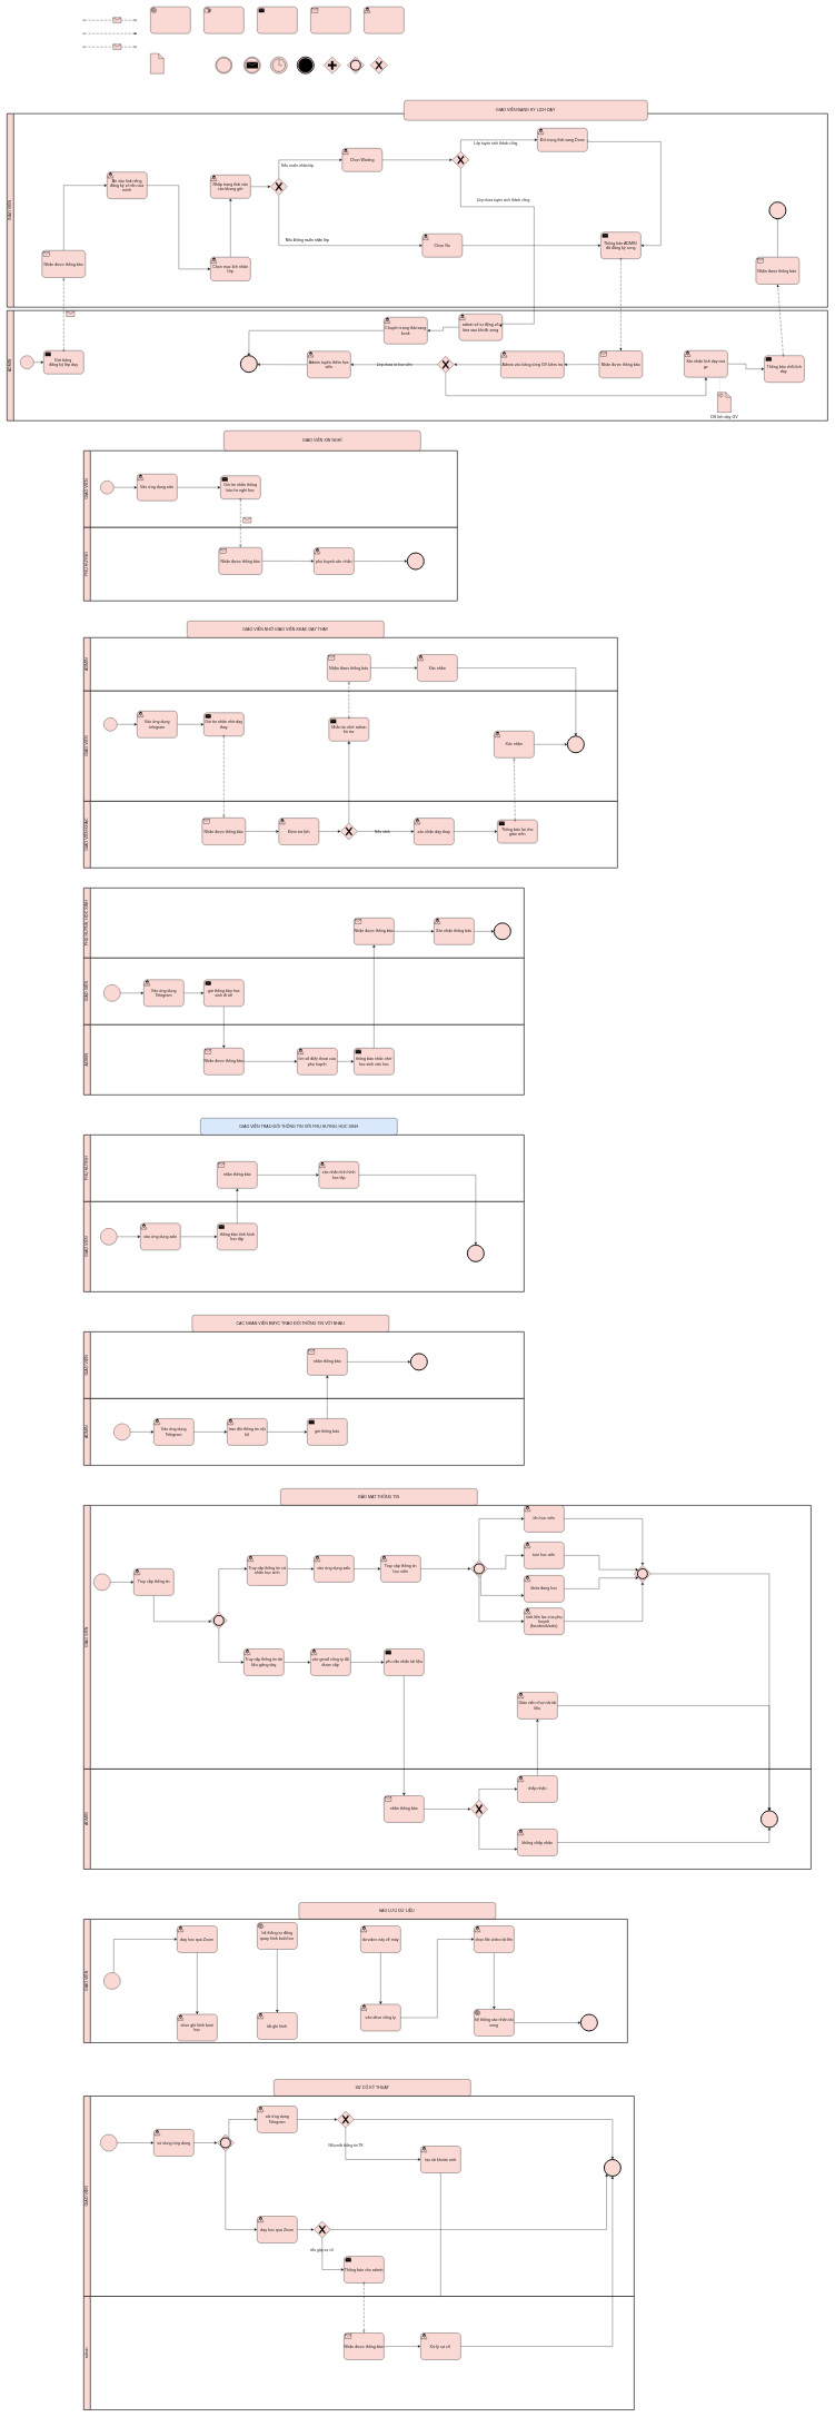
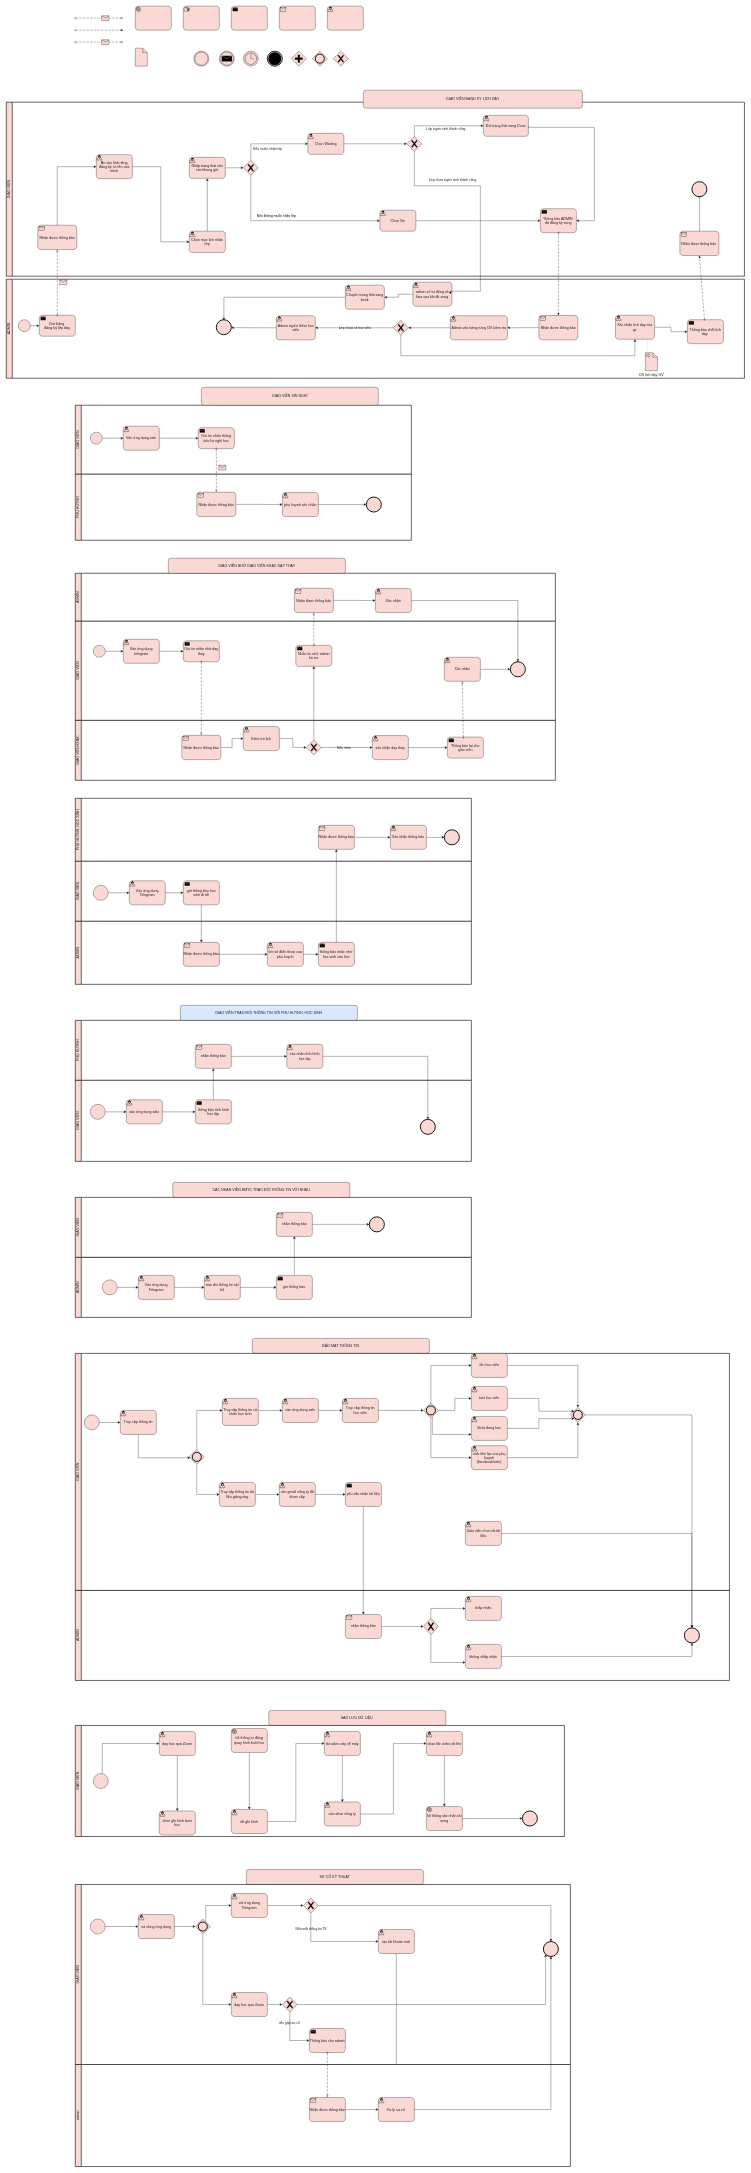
- <mxCell id="5" value="Kiểm tra lịch" style="points=[[0.25,0,0],[0.5,0,0],[0.75,0,0],[1,0.25,0],[1,0.5,0],[1,0.75,0],[0.75,1,0],[0.5,1,0],[0.25,1,0],[0,0.75,0],[0,0.5,0],[0,0.25,0]];shape=mxgraph.bpmn.task;whiteSpace=wrap;rectStyle=rounded;size=10;html=1;container=1;expand=0;collapsible=0;taskMarker=user;labelBackgroundColor=none;fillColor=#FAD9D5;strokeColor=#000000;fontColor=#1A1A1A;" parent="2" vertex="1"><mxGeometry x="585" y="51" width="120" height="80" as="geometry" /></mxCell>
+ <mxCell id="5" value="Kiểm tra lịch" style="points=[[0.25,0,0],[0.5,0,0],[0.75,0,0],[1,0.25,0],[1,0.5,0],[1,0.75,0],[0.75,1,0],[0.5,1,0],[0.25,1,0],[0,0.75,0],[0,0.5,0],[0,0.25,0]];shape=mxgraph.bpmn.task;whiteSpace=wrap;rectStyle=rounded;size=10;html=1;container=1;expand=0;collapsible=0;taskMarker=user;labelBackgroundColor=none;fillColor=#FAD9D5;strokeColor=#000000;fontColor=#1A1A1A;" parent="2" vertex="1"><mxGeometry x="560" y="21" width="120" height="80" as="geometry" /></mxCell>
- <mxCell id="213" style="edgeStyle=orthogonalEdgeStyle;rounded=0;orthogonalLoop=1;jettySize=auto;html=1;entryX=0.5;entryY=1;entryDx=0;entryDy=0;entryPerimeter=0;labelBackgroundColor=none;strokeColor=#000000;fontColor=default;" parent="1" source="205" target="178" edge="1"><mxGeometry relative="1" as="geometry" /></mxCell>
+ <mxCell id="226" style="edgeStyle=orthogonalEdgeStyle;rounded=0;orthogonalLoop=1;jettySize=auto;html=1;entryX=0;entryY=0.5;entryDx=0;entryDy=0;entryPerimeter=0;labelBackgroundColor=none;strokeColor=#000000;fontColor=default;" parent="217" source="224" target="225" edge="1"><mxGeometry relative="1" as="geometry" /></mxCell>
